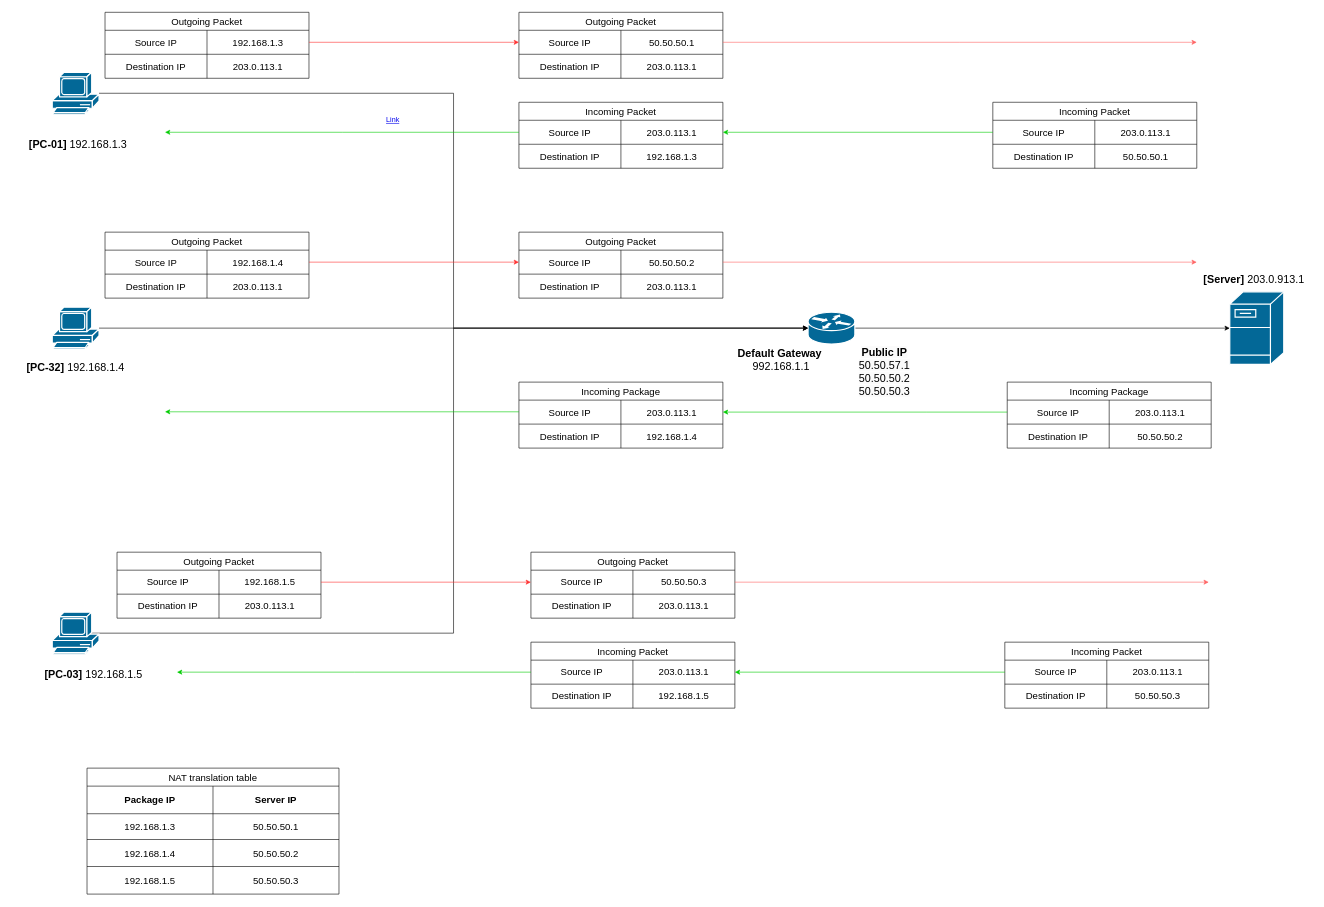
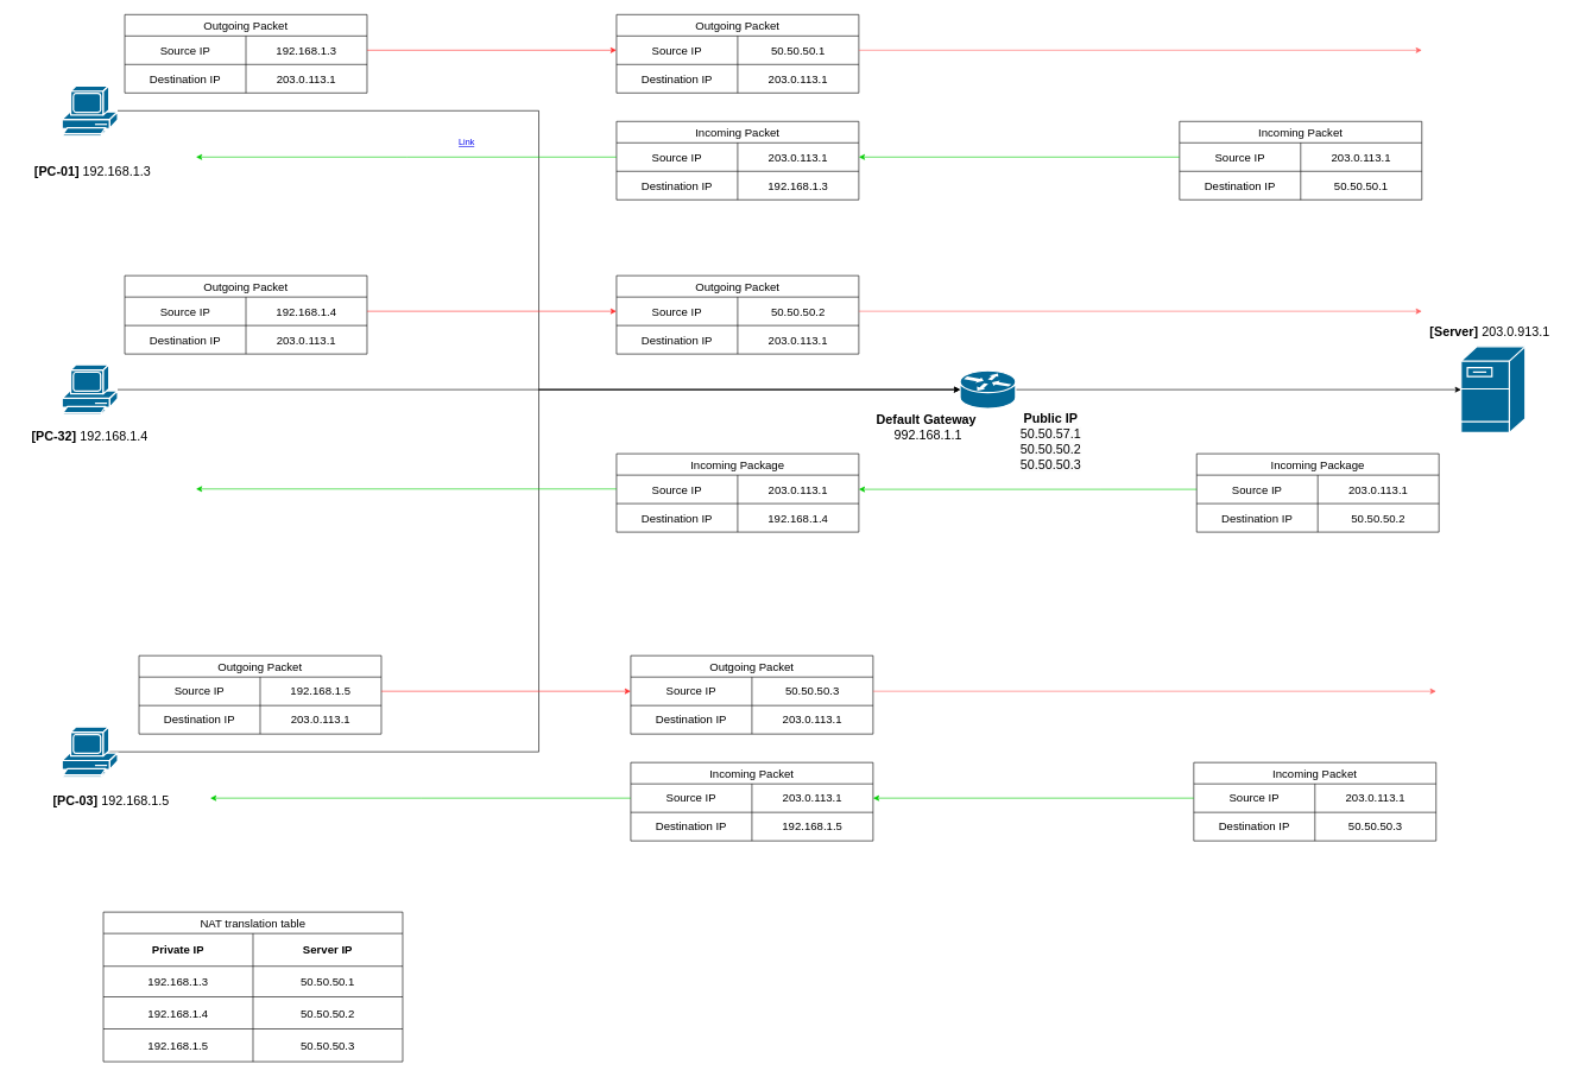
- <mxCell id="4" value="&lt;b&gt;Package IP&lt;/b&gt;" style="shape=partialRectangle;html=1;whiteSpace=wrap;connectable=0;strokeColor=inherit;overflow=hidden;fillColor=none;top=0;left=0;bottom=0;right=0;pointerEvents=1;fontSize=16;" vertex="1" parent="3"><mxGeometry width="210" height="46" as="geometry"><mxRectangle width="210" height="46" as="alternateBounds" /></mxGeometry></mxCell>
+ <mxCell id="4" value="&lt;b&gt;Private IP&lt;/b&gt;" style="shape=partialRectangle;html=1;whiteSpace=wrap;connectable=0;strokeColor=inherit;overflow=hidden;fillColor=none;top=0;left=0;bottom=0;right=0;pointerEvents=1;fontSize=16;" vertex="1" parent="3"><mxGeometry width="210" height="46" as="geometry"><mxRectangle width="210" height="46" as="alternateBounds" /></mxGeometry></mxCell>
